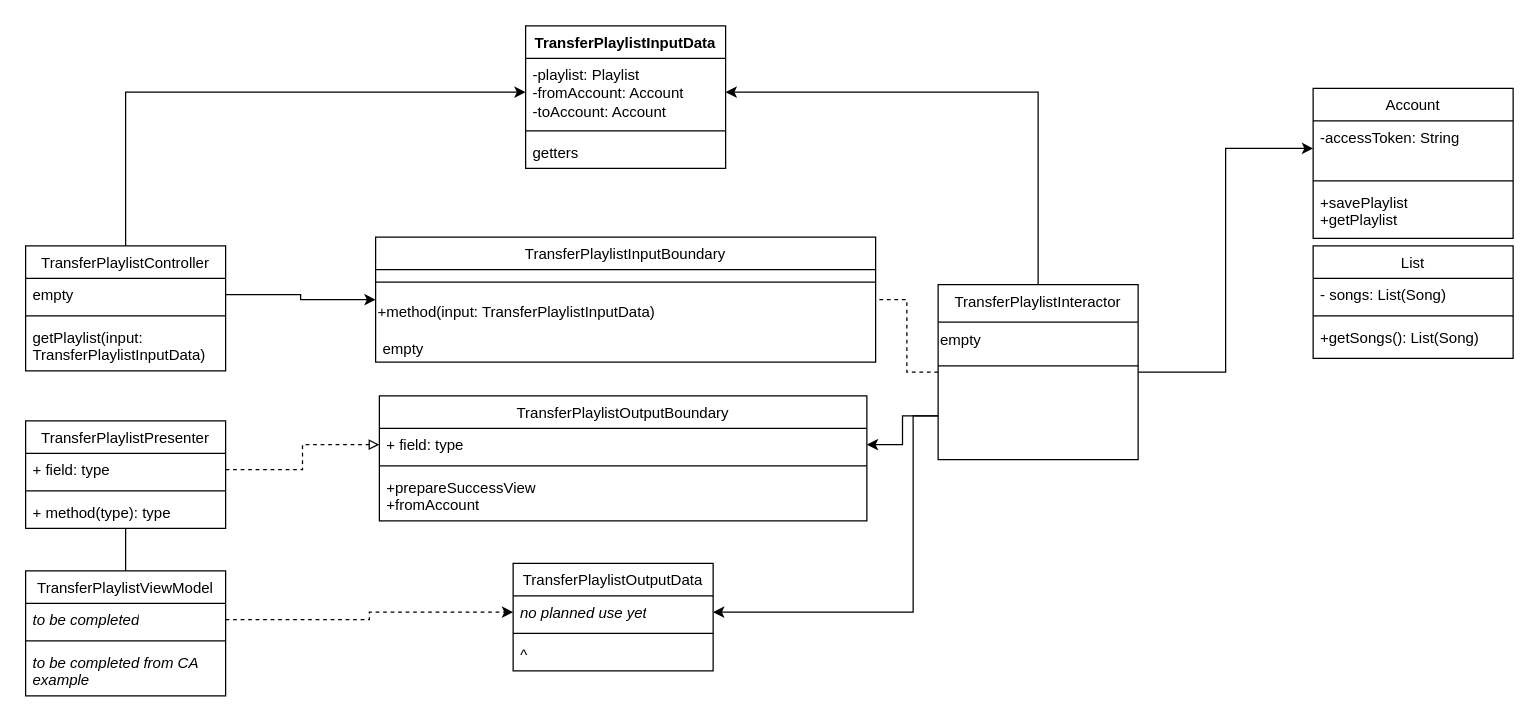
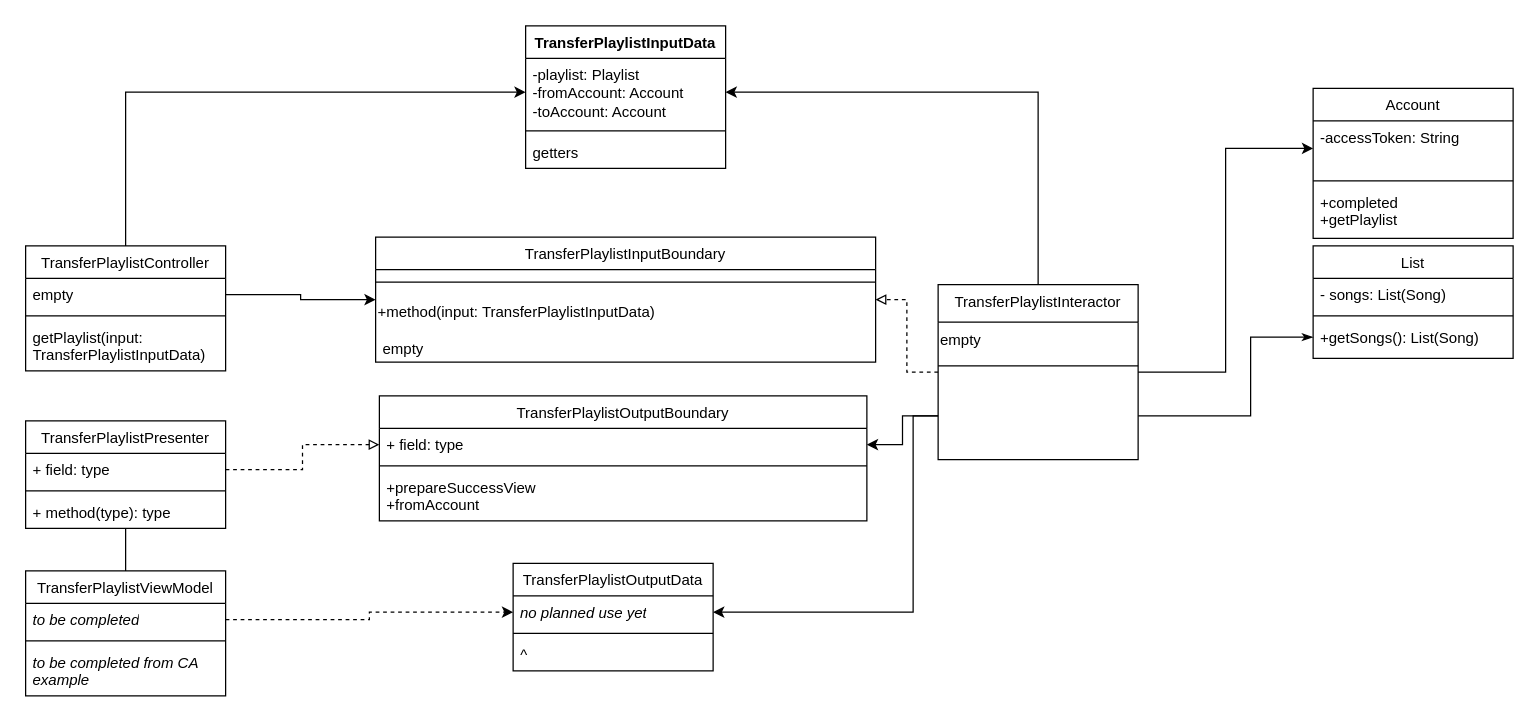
- <mxCell id="32" value="+savePlaylist&lt;br&gt;+getPlaylist" style="text;strokeColor=none;fillColor=none;align=left;verticalAlign=top;spacingLeft=4;spacingRight=4;overflow=hidden;rotatable=0;points=[[0,0.5],[1,0.5]];portConstraint=eastwest;whiteSpace=wrap;html=1;" vertex="1" parent="29"><mxGeometry y="78" width="160" height="42" as="geometry" /></mxCell>
+ <mxCell id="32" value="+completed&lt;br&gt;+getPlaylist" style="text;strokeColor=none;fillColor=none;align=left;verticalAlign=top;spacingLeft=4;spacingRight=4;overflow=hidden;rotatable=0;points=[[0,0.5],[1,0.5]];portConstraint=eastwest;whiteSpace=wrap;html=1;" vertex="1" parent="29"><mxGeometry y="78" width="160" height="42" as="geometry" /></mxCell>
- <mxCell id="18" style="edgeStyle=orthogonalEdgeStyle;rounded=0;orthogonalLoop=1;jettySize=auto;html=1;exitX=0;exitY=0.5;exitDx=0;exitDy=0;entryX=1;entryY=0.5;entryDx=0;entryDy=0;endArrow=none;endFill=0;dashed=1;" edge="1" parent="1" source="15" target="7"><mxGeometry relative="1" as="geometry"><mxPoint x="750" y="205" as="sourcePoint" /></mxGeometry></mxCell>
+ <mxCell id="18" style="edgeStyle=orthogonalEdgeStyle;rounded=0;orthogonalLoop=1;jettySize=auto;html=1;exitX=0;exitY=0.5;exitDx=0;exitDy=0;entryX=1;entryY=0.5;entryDx=0;entryDy=0;endArrow=block;endFill=0;dashed=1;" edge="1" parent="1" source="15" target="7"><mxGeometry relative="1" as="geometry"><mxPoint x="750" y="205" as="sourcePoint" /></mxGeometry></mxCell>
+ <mxCell id="6" style="edgeStyle=orthogonalEdgeStyle;rounded=0;orthogonalLoop=1;jettySize=auto;html=1;exitX=1;exitY=0.75;exitDx=0;exitDy=0;entryX=0;entryY=0.5;entryDx=0;entryDy=0;endArrow=classicThin;endFill=1;" edge="1" parent="1" source="15" target="5"><mxGeometry relative="1" as="geometry"><mxPoint x="919.68" y="325.67" as="sourcePoint" /><mxPoint x="1064" y="286" as="targetPoint" /><Array as="points"><mxPoint x="1000" y="332" /><mxPoint x="1000" y="269" /></Array></mxGeometry></mxCell>
